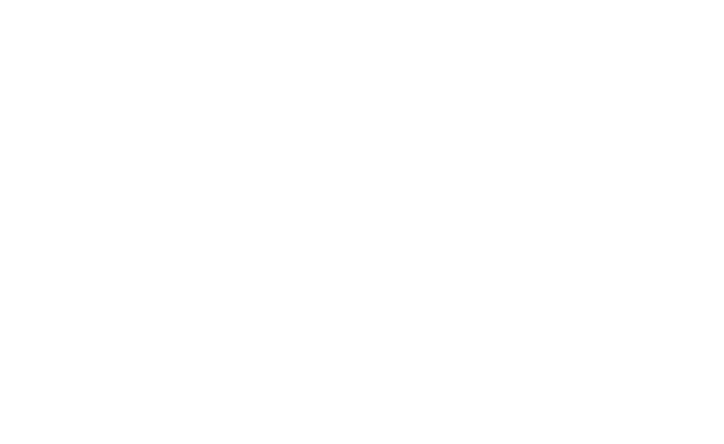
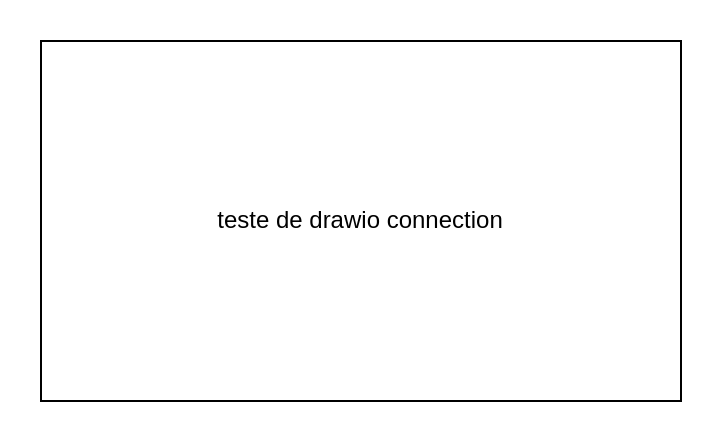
+ <mxCell id="2" value="teste de drawio connection" style="rounded=0;whiteSpace=wrap;html=1;" vertex="1" parent="1"><mxGeometry x="20" y="20" width="320" height="180" as="geometry" /></mxCell>
